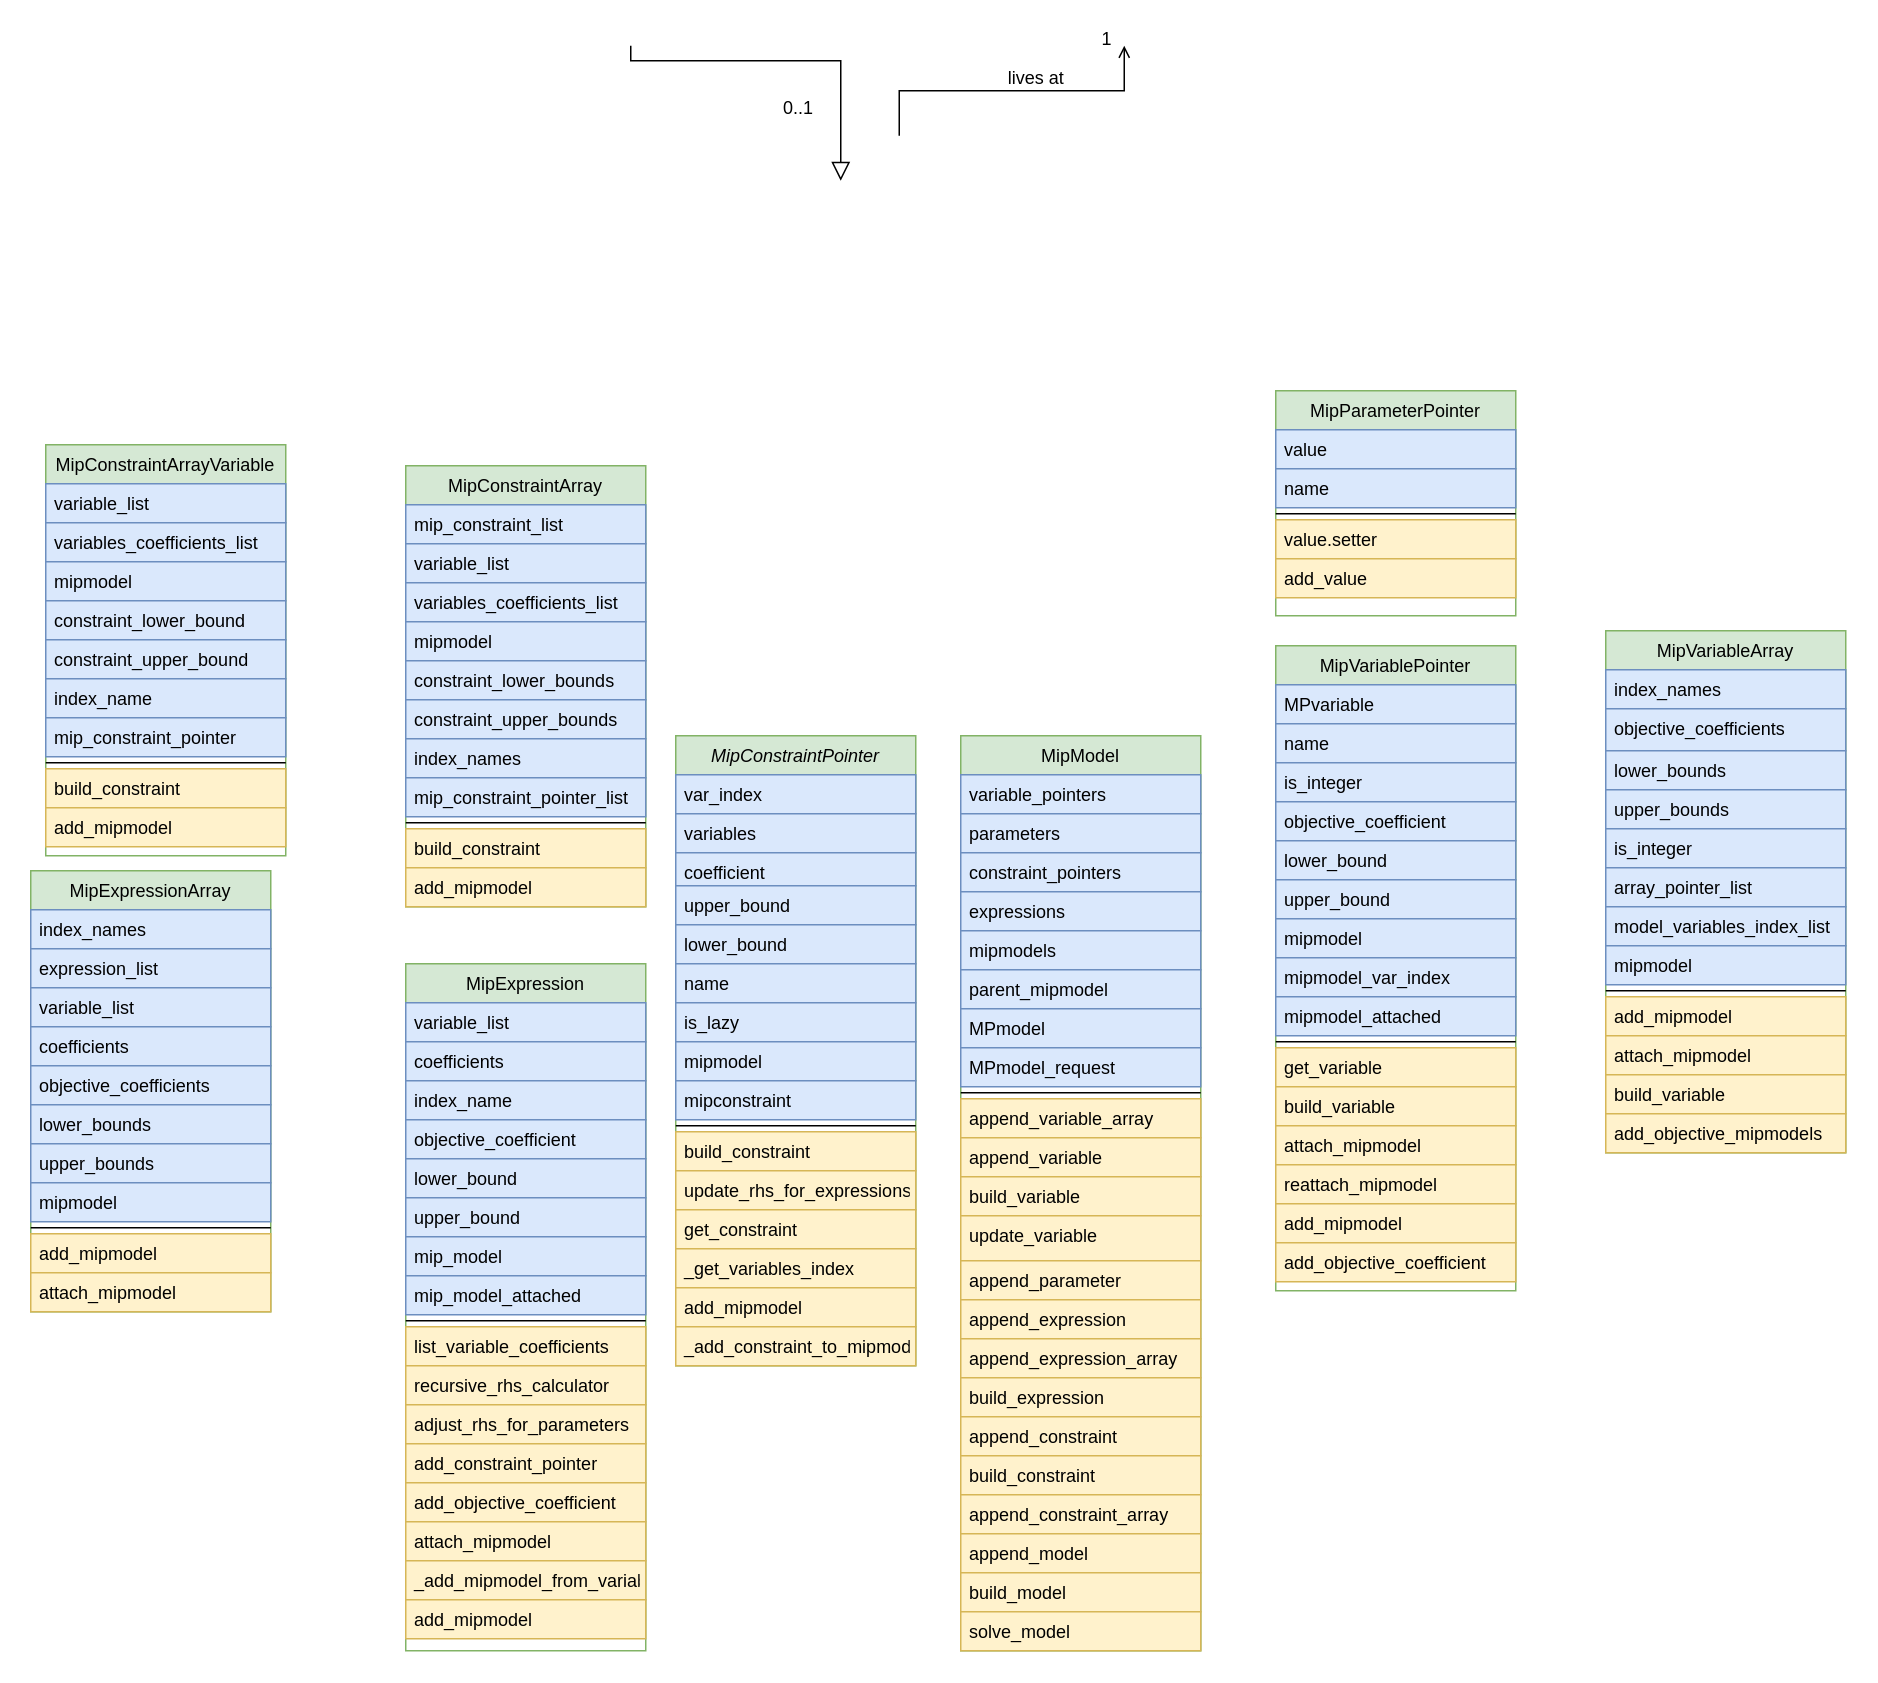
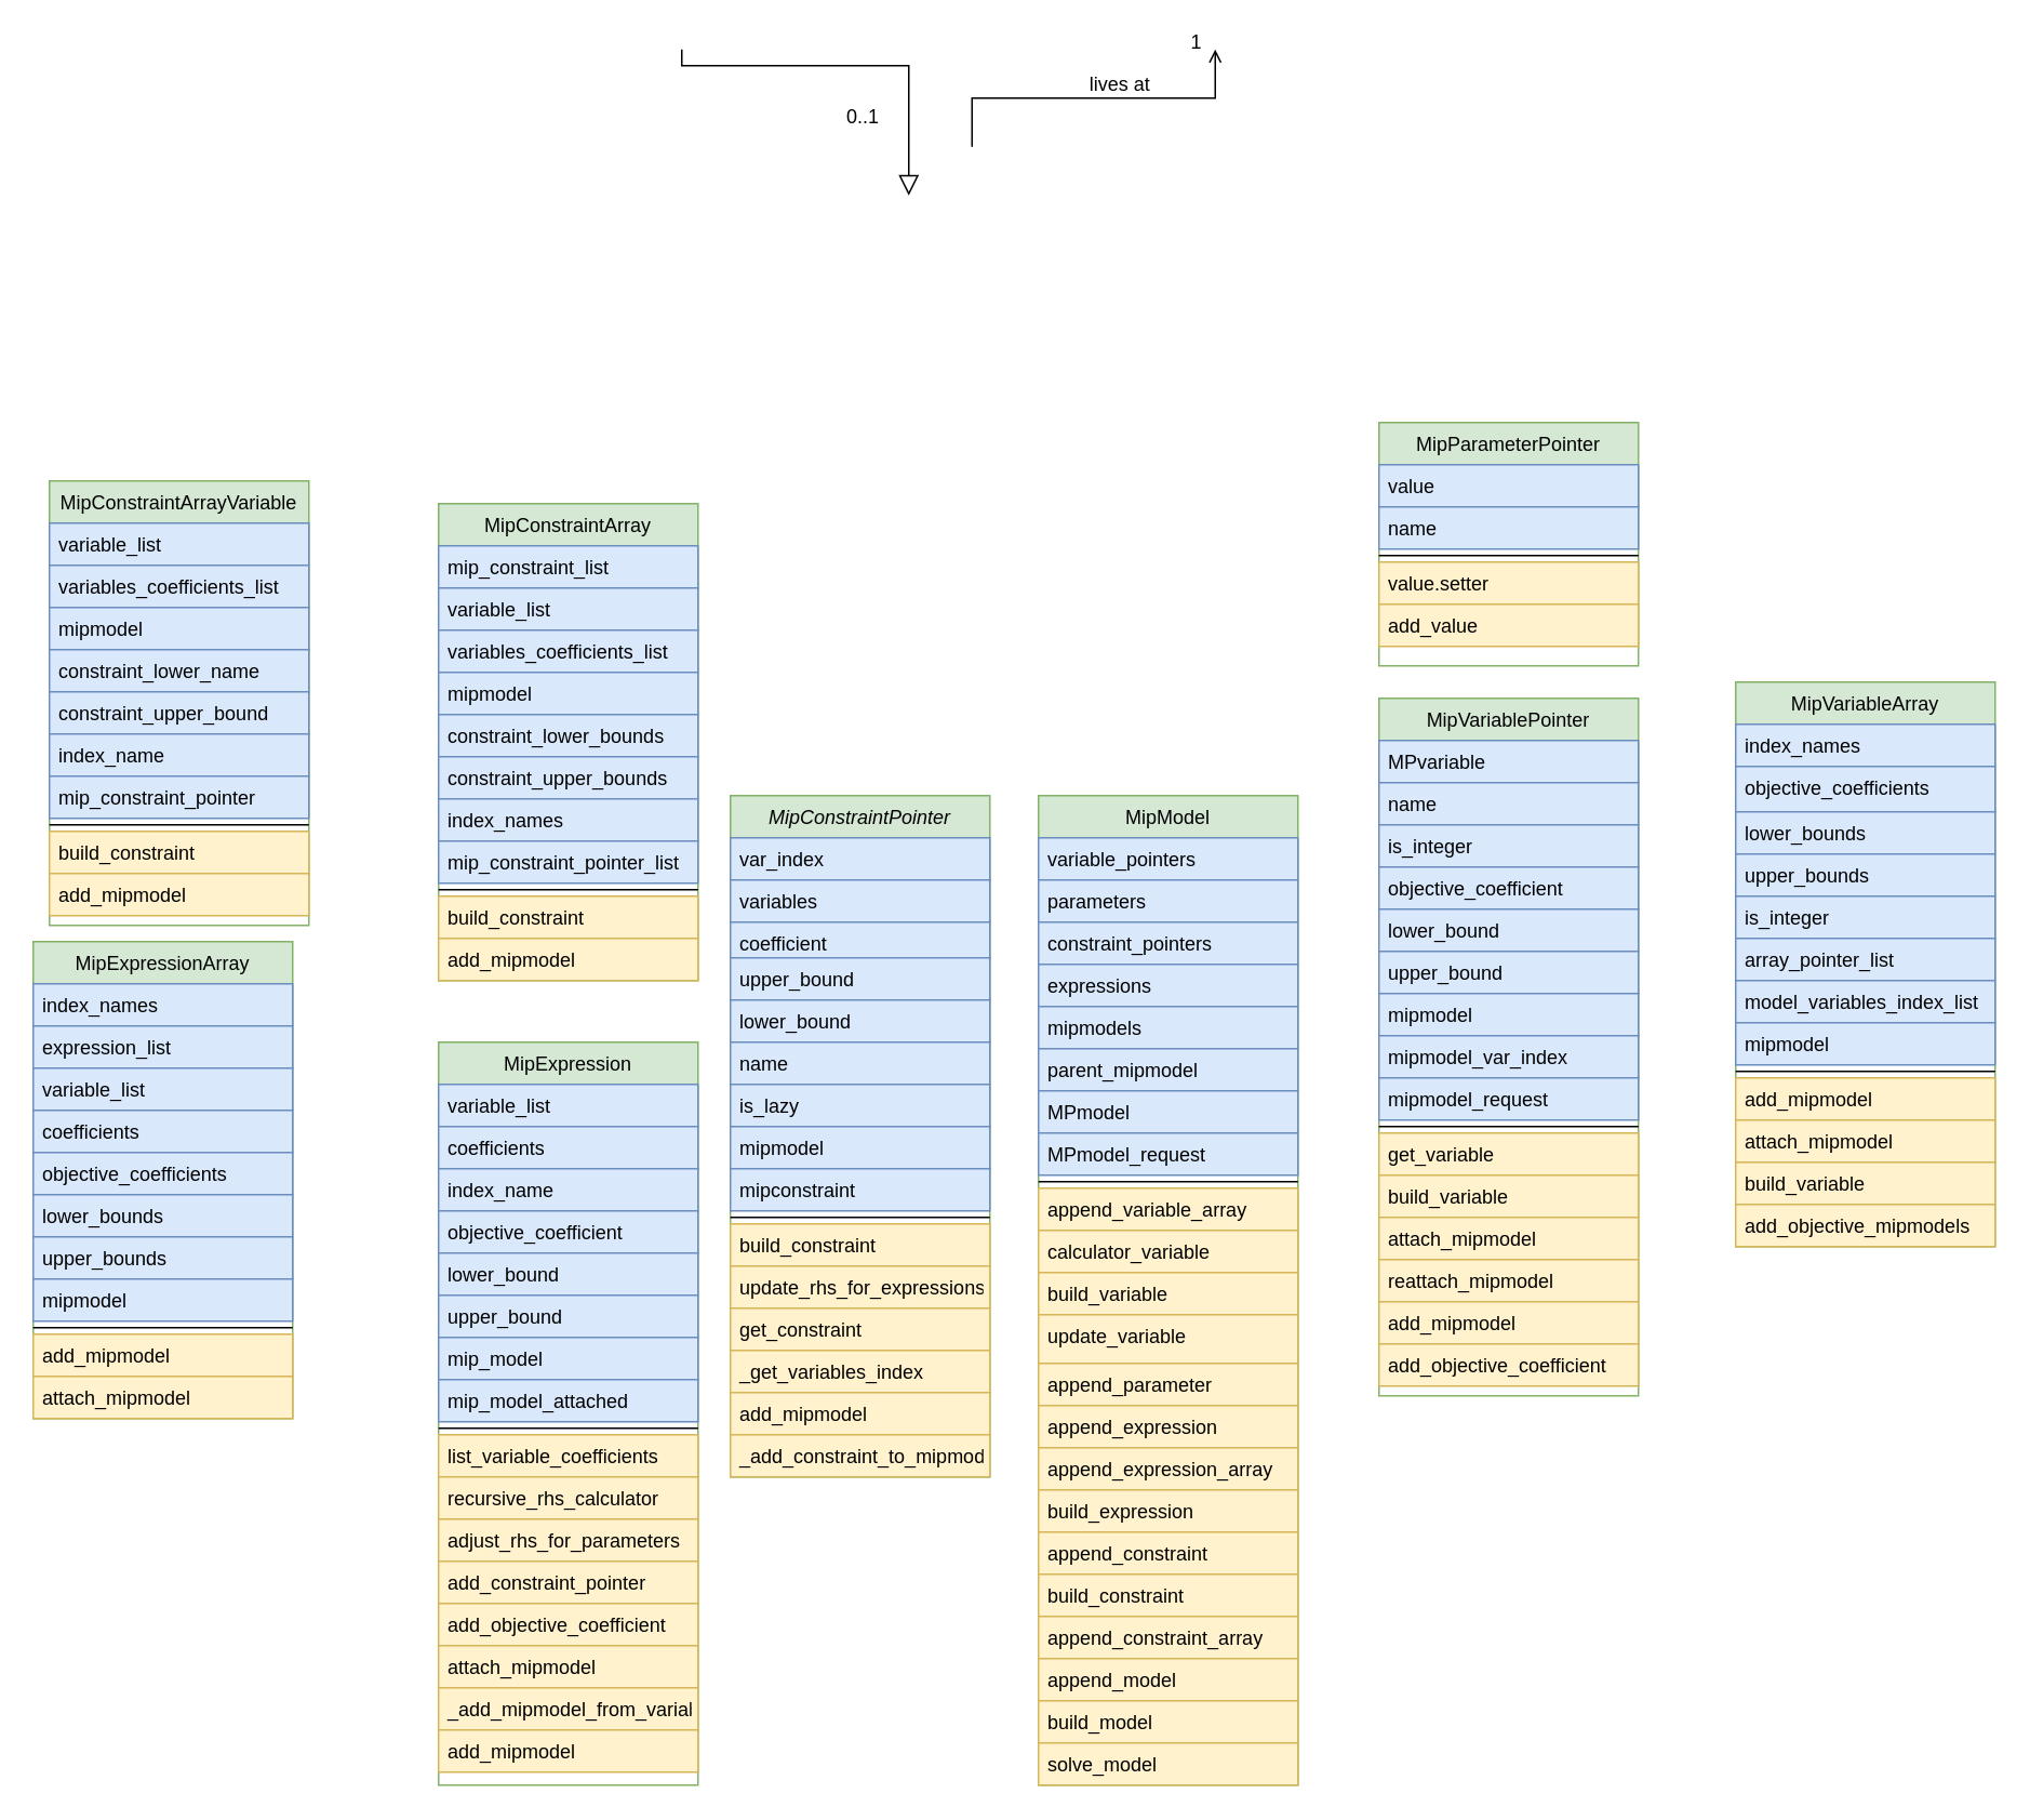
- <mxCell id="89" value="constraint_lower_bound" style="text;align=left;verticalAlign=top;spacingLeft=4;spacingRight=4;overflow=hidden;rotatable=0;points=[[0,0.5],[1,0.5]];portConstraint=eastwest;rounded=0;shadow=0;html=0;fillColor=#dae8fc;strokeColor=#6c8ebf;" vertex="1" parent="85"><mxGeometry y="104" width="160" height="26" as="geometry" /></mxCell>
+ <mxCell id="89" value="constraint_lower_name" style="text;align=left;verticalAlign=top;spacingLeft=4;spacingRight=4;overflow=hidden;rotatable=0;points=[[0,0.5],[1,0.5]];portConstraint=eastwest;rounded=0;shadow=0;html=0;fillColor=#dae8fc;strokeColor=#6c8ebf;" vertex="1" parent="85"><mxGeometry y="104" width="160" height="26" as="geometry" /></mxCell>
- <mxCell id="11" value="mipmodel_attached" style="text;align=left;verticalAlign=top;spacingLeft=4;spacingRight=4;overflow=hidden;rotatable=0;points=[[0,0.5],[1,0.5]];portConstraint=eastwest;rounded=0;shadow=0;html=0;fillColor=#dae8fc;strokeColor=#6c8ebf;" vertex="1" parent="2"><mxGeometry y="234" width="160" height="26" as="geometry" /></mxCell>
+ <mxCell id="11" value="mipmodel_request" style="text;align=left;verticalAlign=top;spacingLeft=4;spacingRight=4;overflow=hidden;rotatable=0;points=[[0,0.5],[1,0.5]];portConstraint=eastwest;rounded=0;shadow=0;html=0;fillColor=#dae8fc;strokeColor=#6c8ebf;" vertex="1" parent="2"><mxGeometry y="234" width="160" height="26" as="geometry" /></mxCell>
- <mxCell id="40" value="append_variable" style="text;align=left;verticalAlign=top;spacingLeft=4;spacingRight=4;overflow=hidden;rotatable=0;points=[[0,0.5],[1,0.5]];portConstraint=eastwest;fillColor=#fff2cc;strokeColor=#d6b656;" vertex="1" parent="29"><mxGeometry y="268" width="160" height="26" as="geometry" /></mxCell>
+ <mxCell id="40" value="calculator_variable" style="text;align=left;verticalAlign=top;spacingLeft=4;spacingRight=4;overflow=hidden;rotatable=0;points=[[0,0.5],[1,0.5]];portConstraint=eastwest;fillColor=#fff2cc;strokeColor=#d6b656;" vertex="1" parent="29"><mxGeometry y="268" width="160" height="26" as="geometry" /></mxCell>
